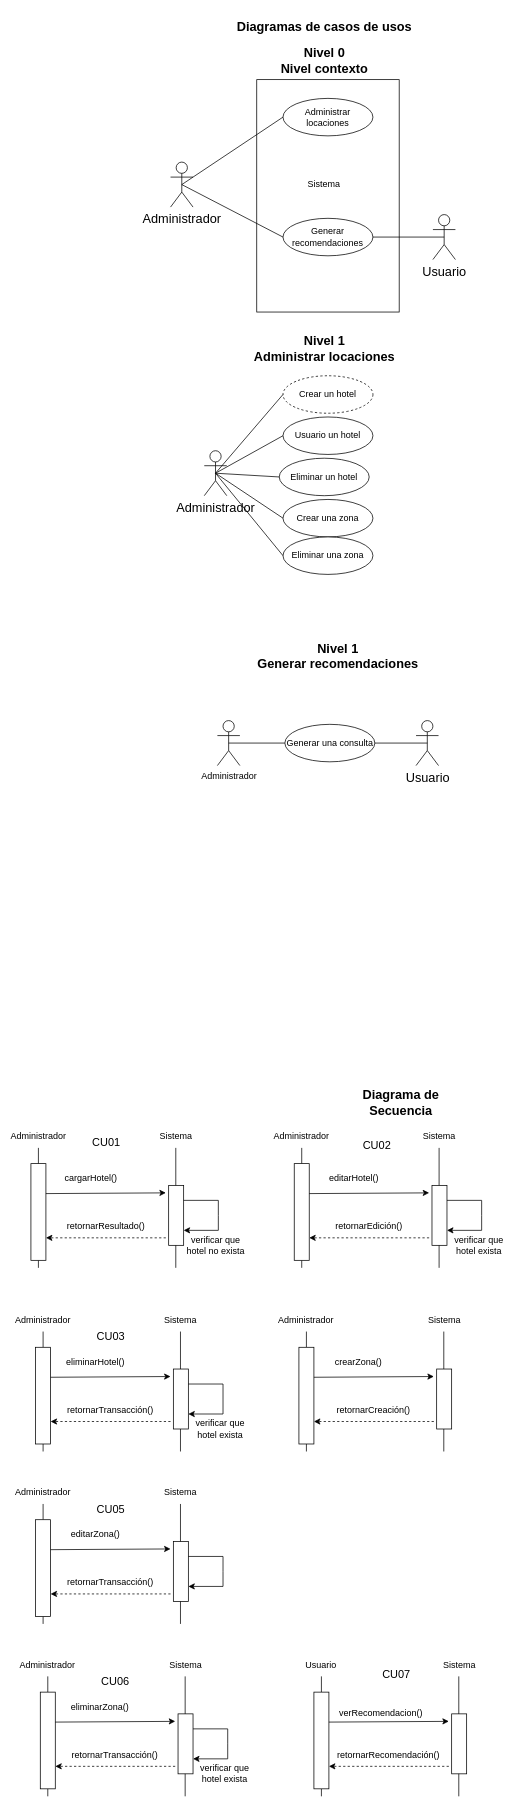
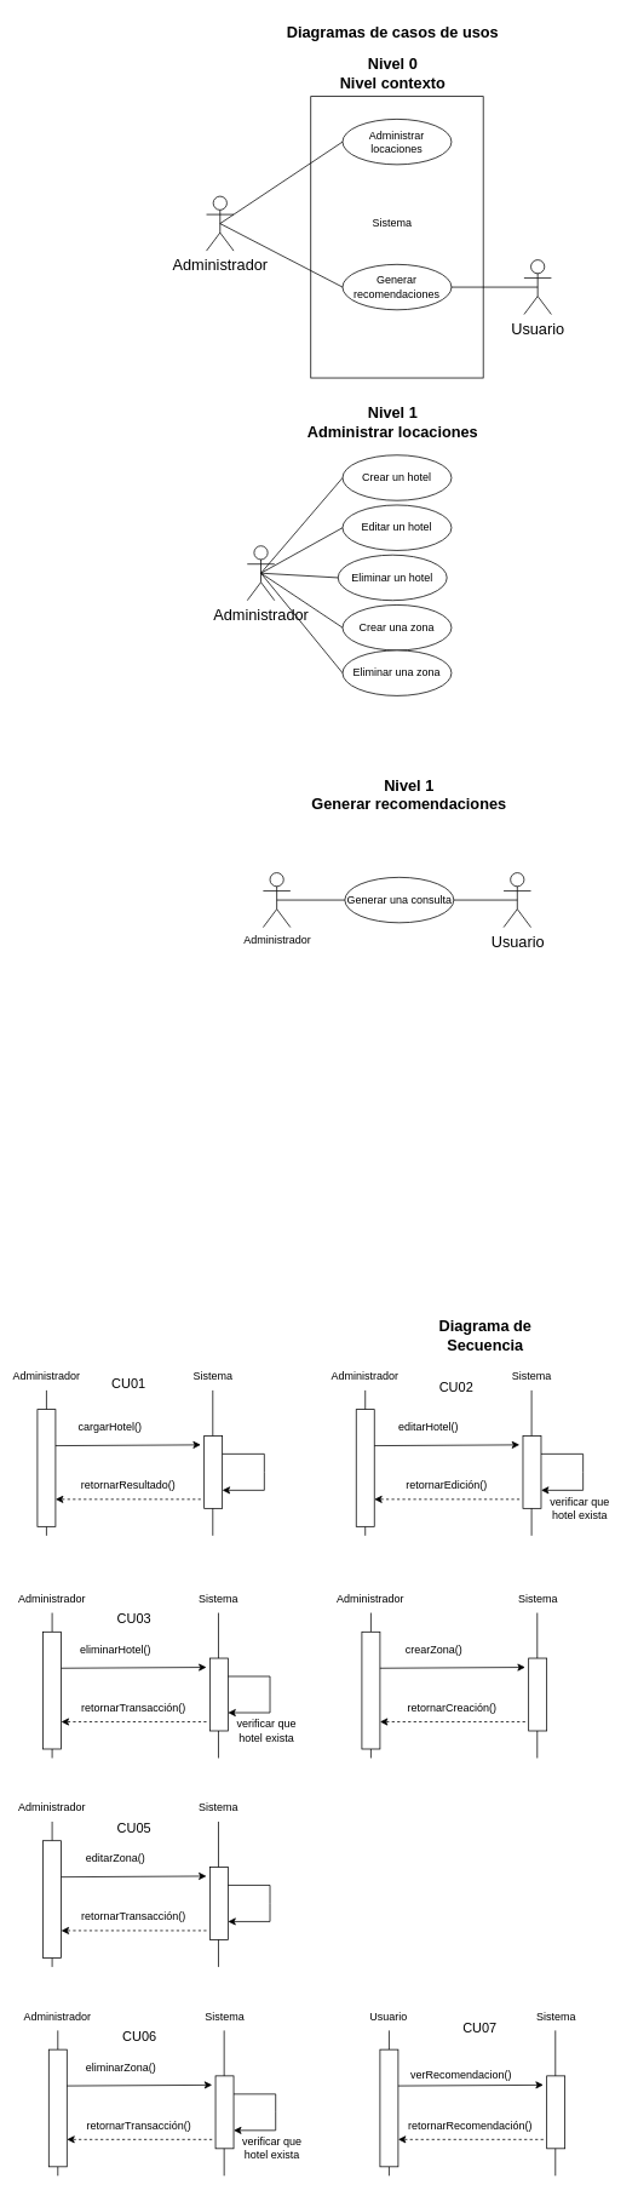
- <mxCell id="26" value="Crear un hotel" style="ellipse;whiteSpace=wrap;html=1;dashed=1;" parent="1" vertex="1"><mxGeometry x="377" y="500" width="120" height="50" as="geometry" /></mxCell>
+ <mxCell id="26" value="Crear un hotel" style="ellipse;whiteSpace=wrap;html=1;" parent="1" vertex="1"><mxGeometry x="377" y="500" width="120" height="50" as="geometry" /></mxCell>
- <mxCell id="14" value="Usuario un hotel" style="ellipse;whiteSpace=wrap;html=1;" parent="1" vertex="1"><mxGeometry x="377" y="555" width="120" height="50" as="geometry" /></mxCell>
+ <mxCell id="14" value="Editar un hotel" style="ellipse;whiteSpace=wrap;html=1;" parent="1" vertex="1"><mxGeometry x="377" y="555" width="120" height="50" as="geometry" /></mxCell>
- <mxCell id="40" value="verificar que hotel no exista" style="text;html=1;strokeColor=none;fillColor=none;align=center;verticalAlign=middle;whiteSpace=wrap;rounded=0;" parent="1" vertex="1"><mxGeometry x="244.5" y="1645" width="85" height="30" as="geometry" /></mxCell>
